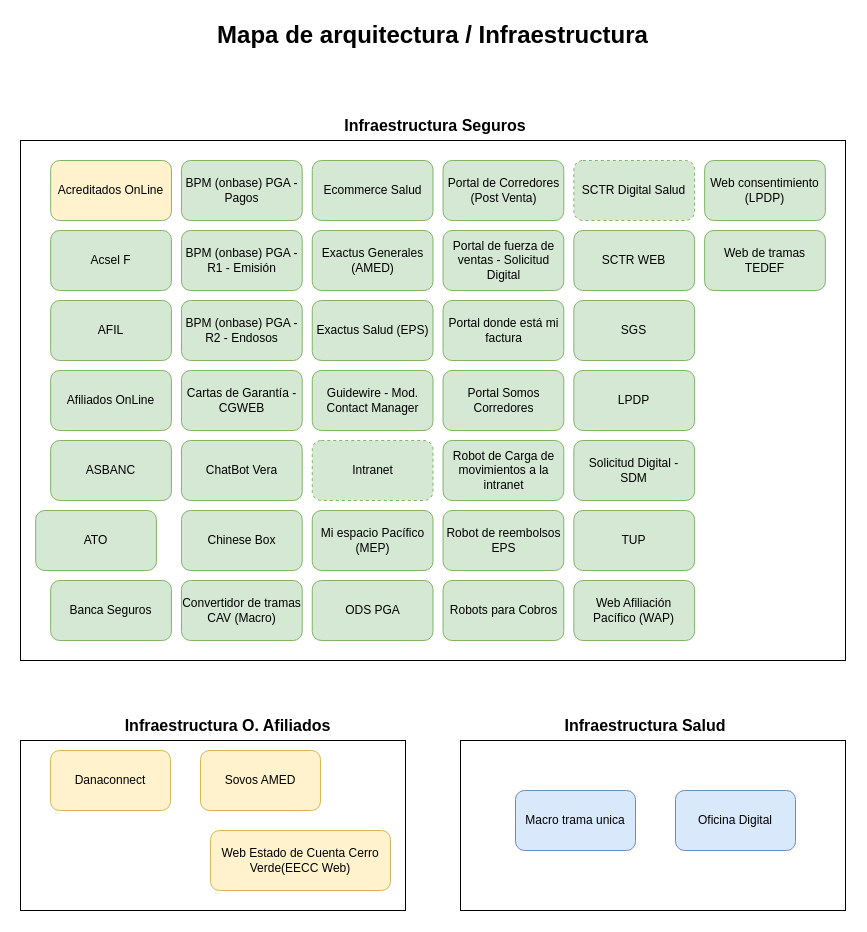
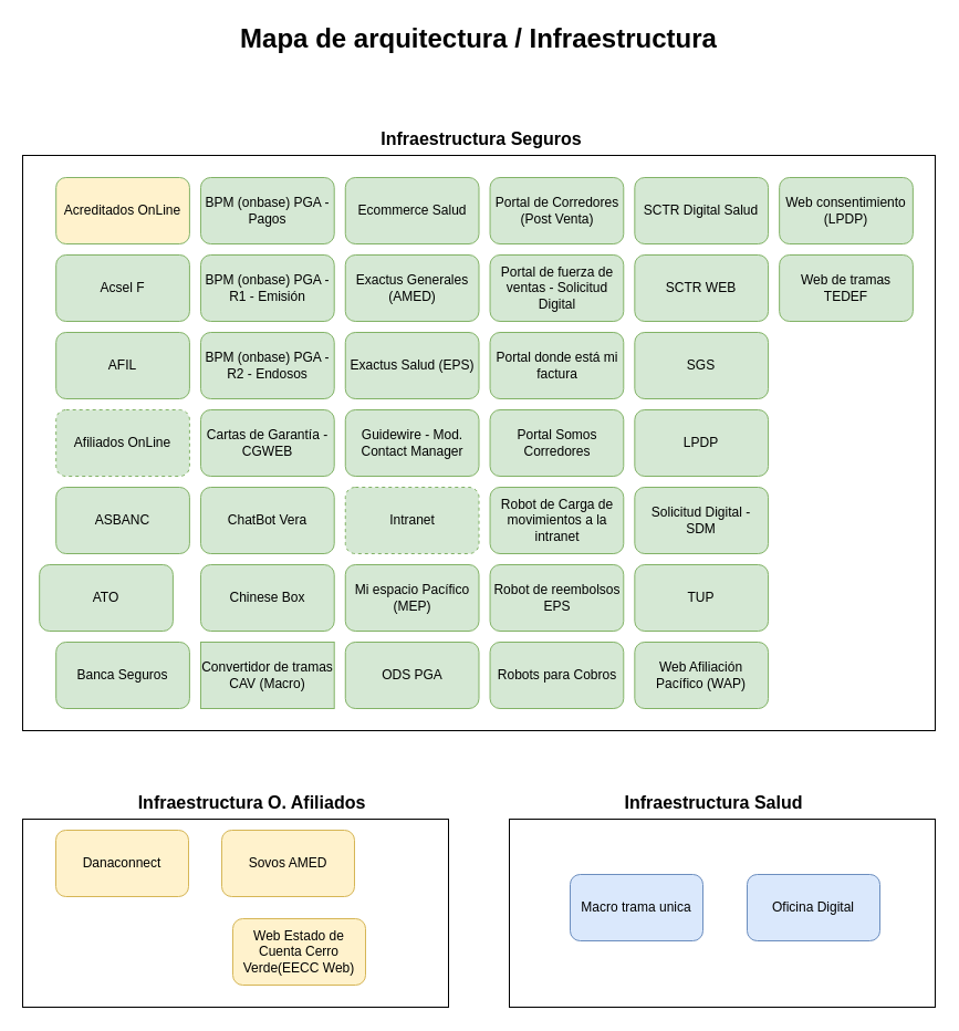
- <mxCell id="34" value="SCTR Digital Salud" style="rounded=1;whiteSpace=wrap;html=1;fillColor=#d5e8d4;strokeColor=#82b366;dashed=1;" parent="4" vertex="1"><mxGeometry x="553.354" y="20" width="120.732" height="60" as="geometry" /></mxCell>
+ <mxCell id="34" value="SCTR Digital Salud" style="rounded=1;whiteSpace=wrap;html=1;fillColor=#d5e8d4;strokeColor=#82b366;" parent="4" vertex="1"><mxGeometry x="553.354" y="20" width="120.732" height="60" as="geometry" /></mxCell>
- <mxCell id="9" value="Afiliados OnLine" style="rounded=1;whiteSpace=wrap;html=1;fillColor=#d5e8d4;strokeColor=#82b366;" parent="4" vertex="1"><mxGeometry x="30.183" y="230" width="120.732" height="60" as="geometry" /></mxCell>
+ <mxCell id="9" value="Afiliados OnLine" style="rounded=1;whiteSpace=wrap;html=1;fillColor=#d5e8d4;strokeColor=#82b366;dashed=1;" parent="4" vertex="1"><mxGeometry x="30.183" y="230" width="120.732" height="60" as="geometry" /></mxCell>
- <mxCell id="19" value="Convertidor de tramas CAV (Macro)" style="rounded=1;whiteSpace=wrap;html=1;fillColor=#d5e8d4;strokeColor=#82b366;" parent="4" vertex="1"><mxGeometry x="160.976" y="440" width="120.732" height="60" as="geometry" /></mxCell>
+ <mxCell id="19" value="Convertidor de tramas CAV (Macro)" style="whiteSpace=wrap;html=1;fillColor=#d5e8d4;strokeColor=#82b366;rounded=0;" parent="4" vertex="1"><mxGeometry x="160.976" y="440" width="120.732" height="60" as="geometry" /></mxCell>
- <mxCell id="50" value="Web Estado de Cuenta Cerro Verde(EECC Web)" style="rounded=1;whiteSpace=wrap;html=1;fillColor=#fff2cc;strokeColor=#d6b656;" parent="1" vertex="1"><mxGeometry x="210" y="830" width="180" height="60" as="geometry" /></mxCell>
+ <mxCell id="50" value="Web Estado de Cuenta Cerro Verde(EECC Web)" style="rounded=1;whiteSpace=wrap;html=1;fillColor=#fff2cc;strokeColor=#d6b656;" parent="1" vertex="1"><mxGeometry x="210" y="830" width="120" height="60" as="geometry" /></mxCell>
